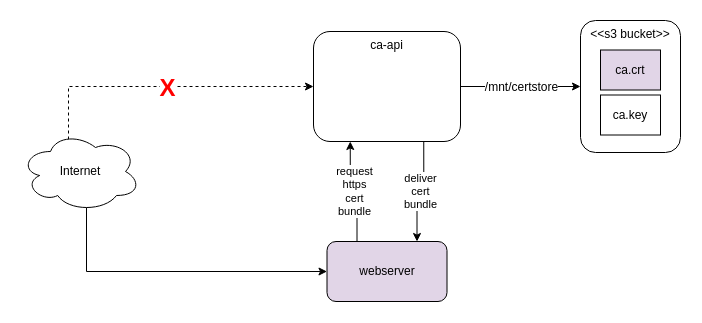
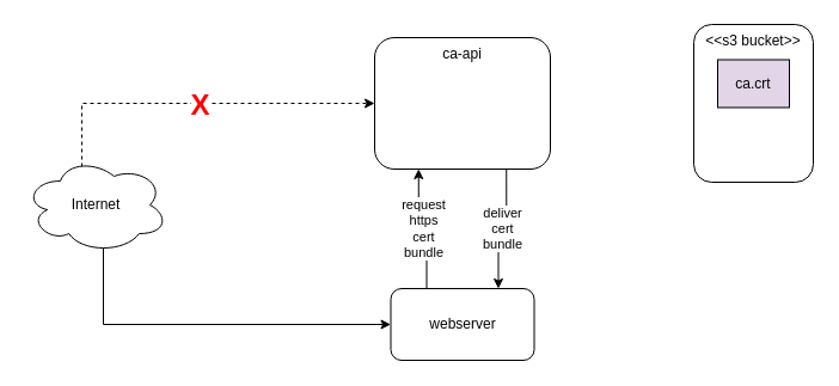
- <mxCell id="8" style="edgeStyle=orthogonalEdgeStyle;rounded=0;orthogonalLoop=1;jettySize=auto;html=1;exitX=1;exitY=0.5;exitDx=0;exitDy=0;entryX=0;entryY=0.5;entryDx=0;entryDy=0;" edge="1" parent="1" source="10" target="2"><mxGeometry relative="1" as="geometry" /></mxCell>
- <mxCell id="9" value="/mnt/certstore" style="text;html=1;resizable=0;points=[];align=center;verticalAlign=middle;labelBackgroundColor=#ffffff;" vertex="1" connectable="0" parent="8"><mxGeometry x="0.186" y="1" relative="1" as="geometry"><mxPoint x="-11" y="1" as="offset" /></mxGeometry></mxCell>
- <mxCell id="14" value="ca.key" style="rounded=0;whiteSpace=wrap;html=1;" vertex="1" parent="1"><mxGeometry x="600" y="94.5" width="60" height="40" as="geometry" /></mxCell>
- <mxCell id="12" value="webserver" style="rounded=1;whiteSpace=wrap;html=1;fillColor=#e1d5e7;" vertex="1" parent="1"><mxGeometry x="326.5" y="241" width="120" height="60" as="geometry" /></mxCell>
+ <mxCell id="12" value="webserver" style="rounded=1;whiteSpace=wrap;html=1;" vertex="1" parent="1"><mxGeometry x="326.5" y="241" width="120" height="60" as="geometry" /></mxCell>
